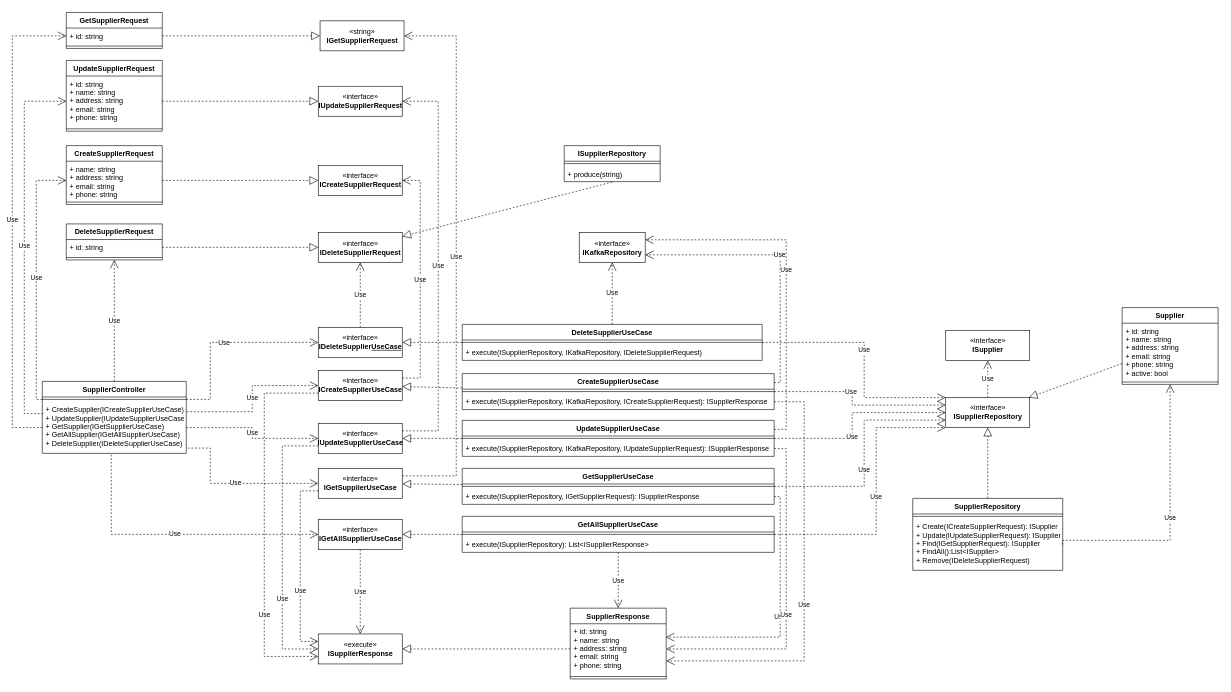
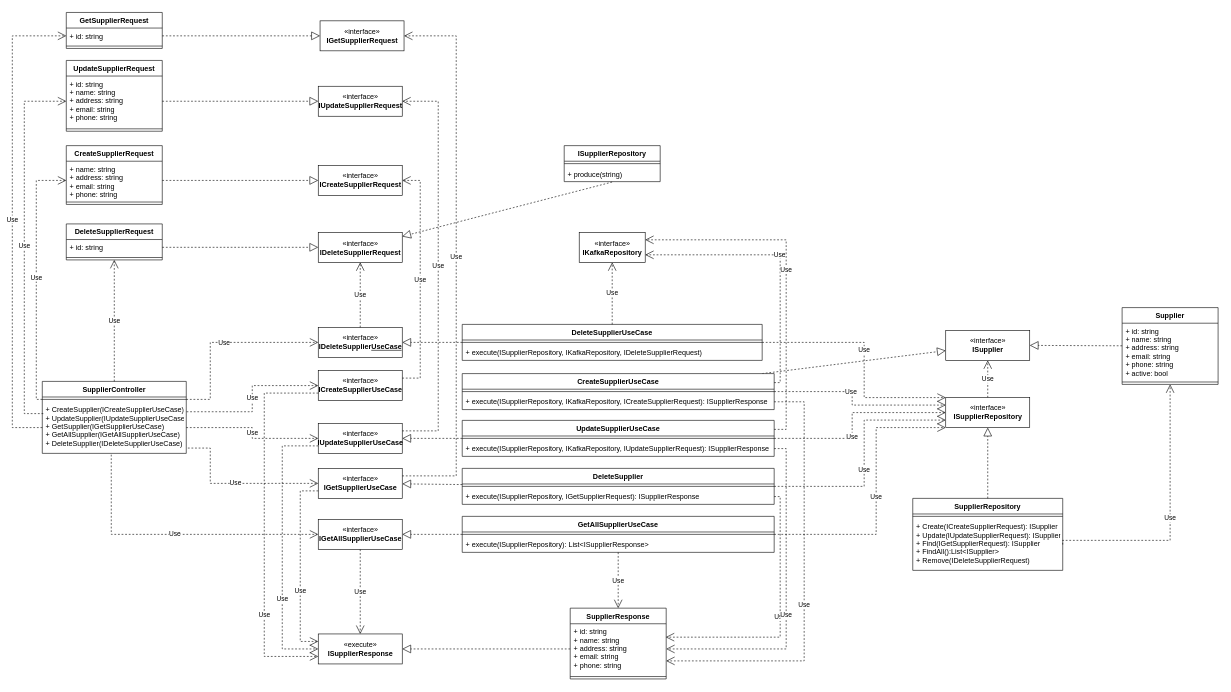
- <mxCell id="55" value="«string»&lt;br&gt;&lt;b&gt;IGetSupplierRequest&lt;/b&gt;" style="html=1;" parent="1" vertex="1"><mxGeometry x="533" y="34" width="140" height="50" as="geometry" /></mxCell>
+ <mxCell id="55" value="«interface»&lt;br&gt;&lt;b&gt;IGetSupplierRequest&lt;/b&gt;" style="html=1;" parent="1" vertex="1"><mxGeometry x="533" y="34" width="140" height="50" as="geometry" /></mxCell>
- <mxCell id="82" value="" style="endArrow=block;dashed=1;endFill=0;endSize=12;html=1;rounded=0;elbow=vertical;" parent="1" source="100" target="75" edge="1"><mxGeometry width="160" relative="1" as="geometry"><mxPoint x="1860" y="575" as="sourcePoint" /><mxPoint x="1960" y="510" as="targetPoint" /></mxGeometry></mxCell>
+ <mxCell id="82" value="" style="endArrow=block;dashed=1;endFill=0;endSize=12;html=1;rounded=0;elbow=vertical;entryX=1;entryY=0.5;entryDx=0;entryDy=0;" parent="1" source="100" target="76" edge="1"><mxGeometry width="160" relative="1" as="geometry"><mxPoint x="1860" y="575" as="sourcePoint" /><mxPoint x="1960" y="510" as="targetPoint" /></mxGeometry></mxCell>
- <mxCell id="5" value="" style="endArrow=block;dashed=1;endFill=0;endSize=12;html=1;rounded=0;" parent="1" source="8" target="21" edge="1"><mxGeometry width="160" relative="1" as="geometry"><mxPoint x="750" y="720" as="sourcePoint" /><mxPoint x="910" y="720" as="targetPoint" /></mxGeometry></mxCell>
+ <mxCell id="5" value="" style="endArrow=block;dashed=1;endFill=0;endSize=12;html=1;rounded=0;" parent="1" source="8" target="76" edge="1"><mxGeometry width="160" relative="1" as="geometry"><mxPoint x="750" y="720" as="sourcePoint" /><mxPoint x="910" y="720" as="targetPoint" /></mxGeometry></mxCell>
- <mxCell id="14" value="GetSupplierUseCase" style="swimlane;fontStyle=1;align=center;verticalAlign=top;childLayout=stackLayout;horizontal=1;startSize=26;horizontalStack=0;resizeParent=1;resizeParentMax=0;resizeLast=0;collapsible=1;marginBottom=0;" parent="1" vertex="1"><mxGeometry x="770" y="780" width="520" height="60" as="geometry" /></mxCell>
+ <mxCell id="14" value="DeleteSupplier" style="swimlane;fontStyle=1;align=center;verticalAlign=top;childLayout=stackLayout;horizontal=1;startSize=26;horizontalStack=0;resizeParent=1;resizeParentMax=0;resizeLast=0;collapsible=1;marginBottom=0;" parent="1" vertex="1"><mxGeometry x="770" y="780" width="520" height="60" as="geometry" /></mxCell>
